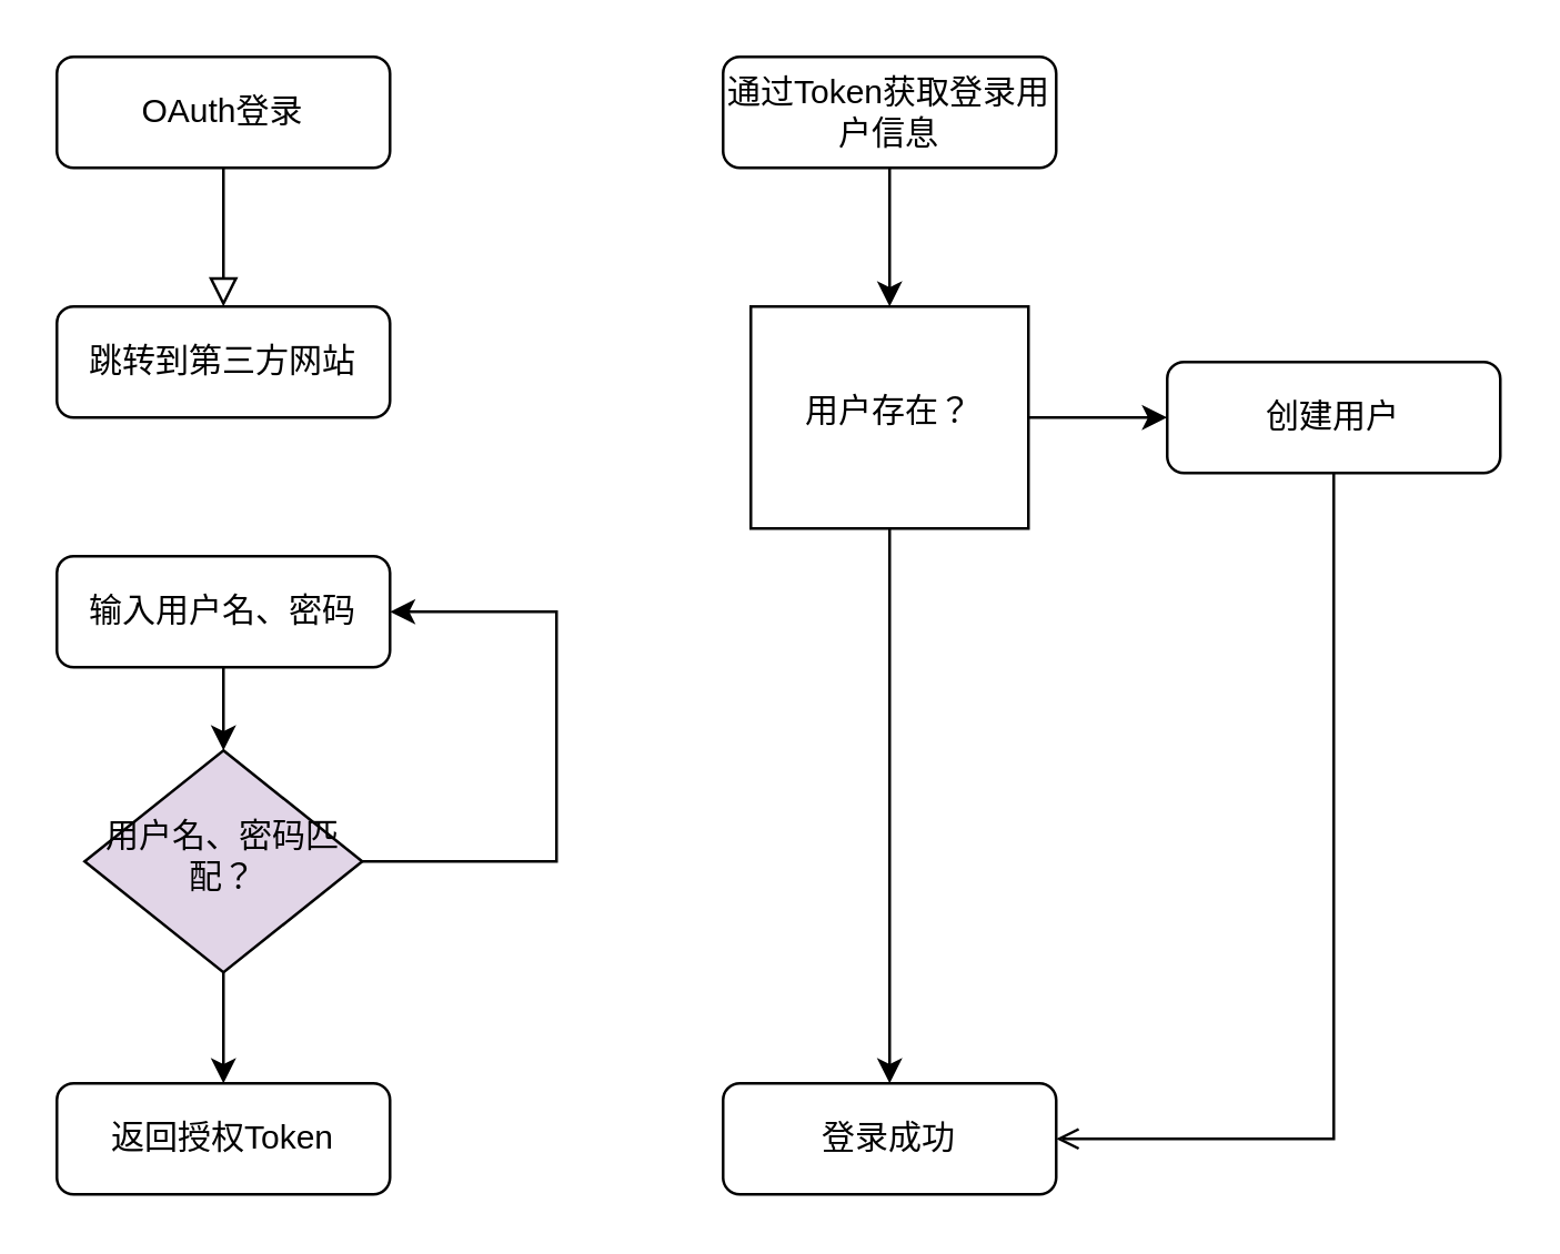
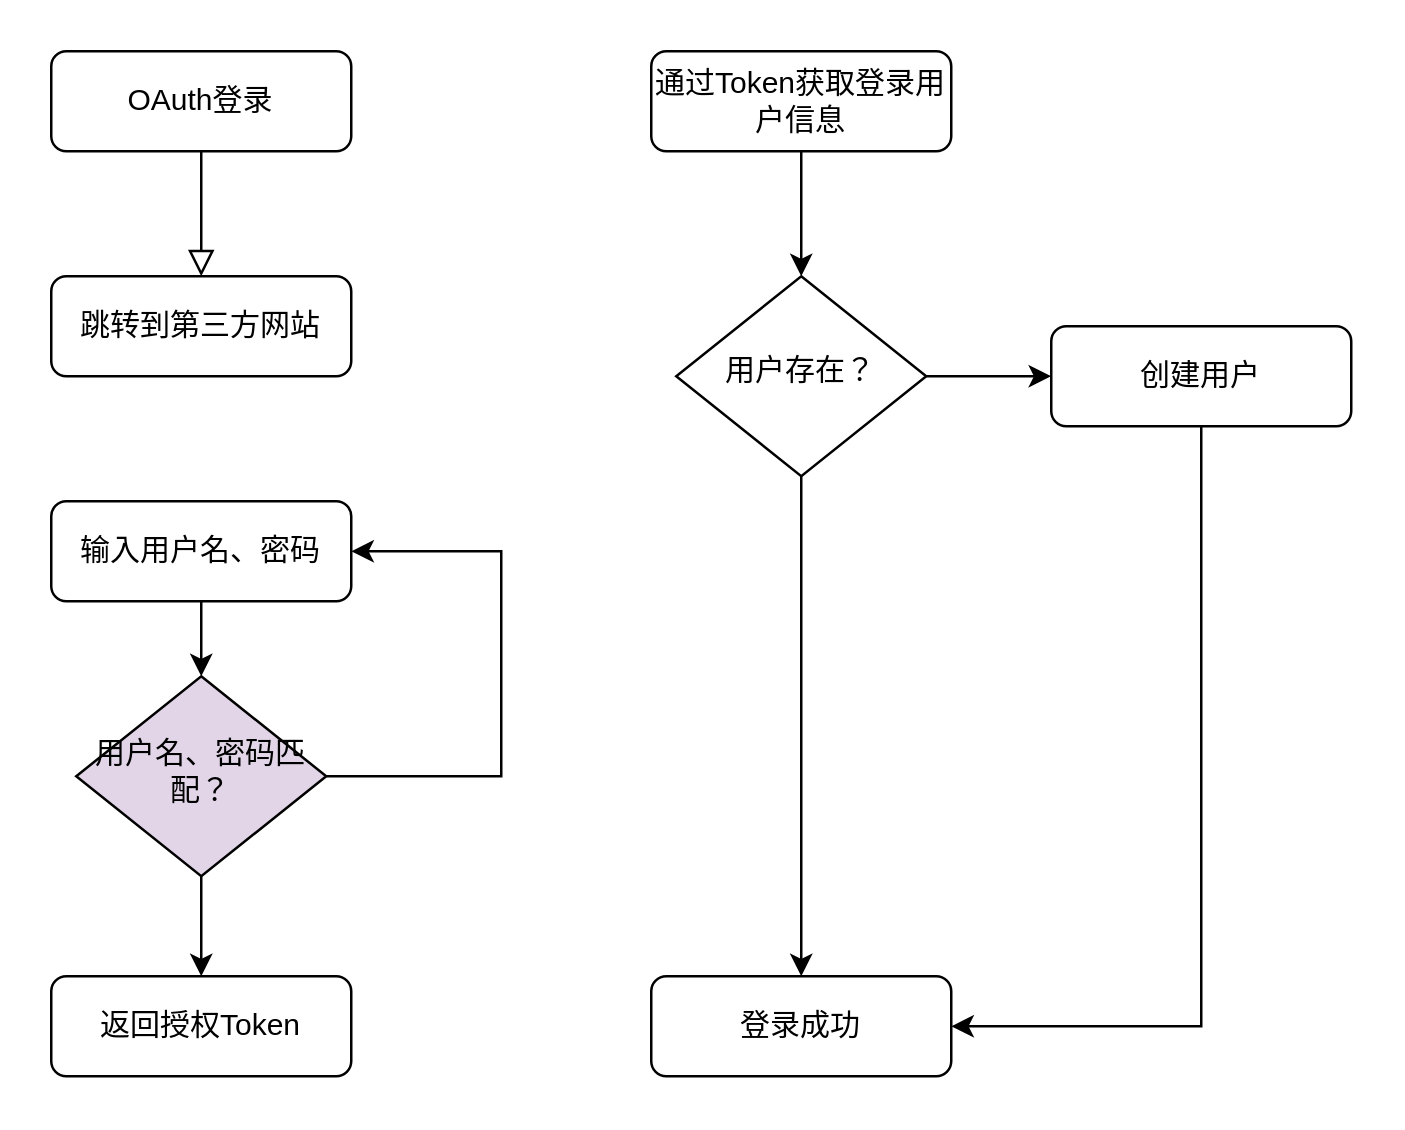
- <mxCell id="15" value="用户存在？" style="whiteSpace=wrap;html=1;shadow=0;fontFamily=Helvetica;fontSize=12;align=center;strokeWidth=1;spacing=6;spacingTop=-4;rounded=0;" vertex="1" parent="1"><mxGeometry x="270" y="110" width="100" height="80" as="geometry" /></mxCell>
+ <mxCell id="15" value="用户存在？" style="rhombus;whiteSpace=wrap;html=1;shadow=0;fontFamily=Helvetica;fontSize=12;align=center;strokeWidth=1;spacing=6;spacingTop=-4;" vertex="1" parent="1"><mxGeometry x="270" y="110" width="100" height="80" as="geometry" /></mxCell>
- <mxCell id="17" style="edgeStyle=orthogonalEdgeStyle;rounded=0;orthogonalLoop=1;jettySize=auto;html=1;exitX=0.5;exitY=1;exitDx=0;exitDy=0;entryX=1;entryY=0.5;entryDx=0;entryDy=0;endArrow=open;" edge="1" parent="1" source="18" target="16"><mxGeometry relative="1" as="geometry" /></mxCell>
+ <mxCell id="17" style="edgeStyle=orthogonalEdgeStyle;rounded=0;orthogonalLoop=1;jettySize=auto;html=1;exitX=0.5;exitY=1;exitDx=0;exitDy=0;entryX=1;entryY=0.5;entryDx=0;entryDy=0;" edge="1" parent="1" source="18" target="16"><mxGeometry relative="1" as="geometry" /></mxCell>
